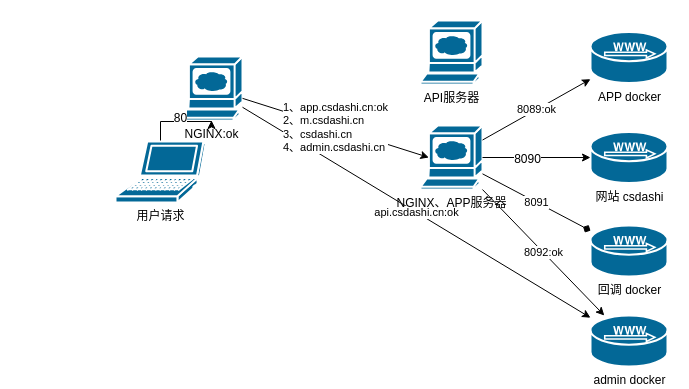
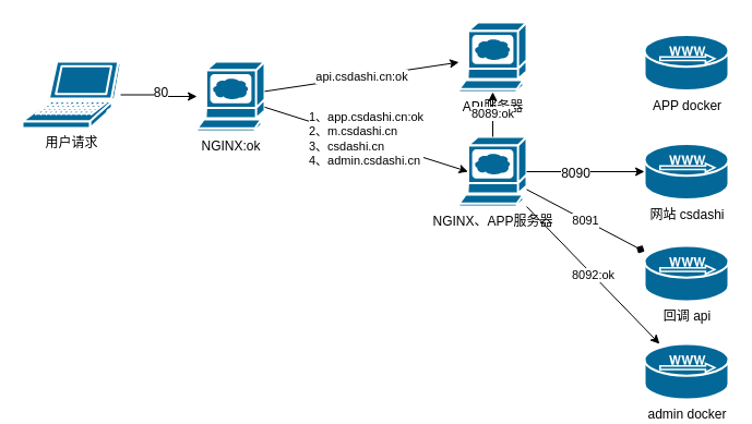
- <mxCell id="13" value="8089:ok" style="edgeStyle=none;rounded=0;orthogonalLoop=1;jettySize=auto;html=1;" parent="1" source="10" target="12" edge="1"><mxGeometry relative="1" as="geometry"><mxPoint x="562" y="157" as="targetPoint" /></mxGeometry></mxCell>
+ <mxCell id="13" value="8089:ok" style="edgeStyle=none;rounded=0;orthogonalLoop=1;jettySize=auto;html=1;" parent="1" source="10" target="7" edge="1"><mxGeometry relative="1" as="geometry"><mxPoint x="562" y="157" as="targetPoint" /></mxGeometry></mxCell>
- <mxCell id="6" value="用户请求" style="shape=mxgraph.cisco.computers_and_peripherals.laptop;html=1;pointerEvents=1;dashed=0;fillColor=#036897;strokeColor=#ffffff;strokeWidth=2;verticalLabelPosition=bottom;verticalAlign=top;align=center;outlineConnect=0;" parent="1" vertex="1"><mxGeometry x="115" y="141" width="90" height="61" as="geometry" /></mxCell>
+ <mxCell id="6" value="用户请求" style="shape=mxgraph.cisco.computers_and_peripherals.laptop;html=1;pointerEvents=1;dashed=0;fillColor=#036897;strokeColor=#ffffff;strokeWidth=2;verticalLabelPosition=bottom;verticalAlign=top;align=center;outlineConnect=0;" parent="1" vertex="1"><mxGeometry x="20" y="56" width="90" height="61" as="geometry" /></mxCell>
- <mxCell id="8" value="api.csdashi.cn:ok" style="rounded=0;orthogonalLoop=1;jettySize=auto;html=1;" parent="1" source="3" target="2" edge="1"><mxGeometry relative="1" as="geometry"><mxPoint x="322" y="88" as="targetPoint" /></mxGeometry></mxCell>
+ <mxCell id="8" value="api.csdashi.cn:ok" style="rounded=0;orthogonalLoop=1;jettySize=auto;html=1;" parent="1" source="3" target="7" edge="1"><mxGeometry relative="1" as="geometry"><mxPoint x="322" y="88" as="targetPoint" /></mxGeometry></mxCell>
- <mxCell id="17" value="回调 docker" style="shape=mxgraph.cisco.servers.microwebserver;html=1;pointerEvents=1;dashed=0;fillColor=#036897;strokeColor=#ffffff;strokeWidth=2;verticalLabelPosition=bottom;verticalAlign=top;align=center;outlineConnect=0;" parent="1" vertex="1"><mxGeometry x="590" y="225" width="77" height="51" as="geometry" /></mxCell>
+ <mxCell id="17" value="回调 api" style="shape=mxgraph.cisco.servers.microwebserver;html=1;pointerEvents=1;dashed=0;fillColor=#036897;strokeColor=#ffffff;strokeWidth=2;verticalLabelPosition=bottom;verticalAlign=top;align=center;outlineConnect=0;" parent="1" vertex="1"><mxGeometry x="590" y="225" width="77" height="51" as="geometry" /></mxCell>
